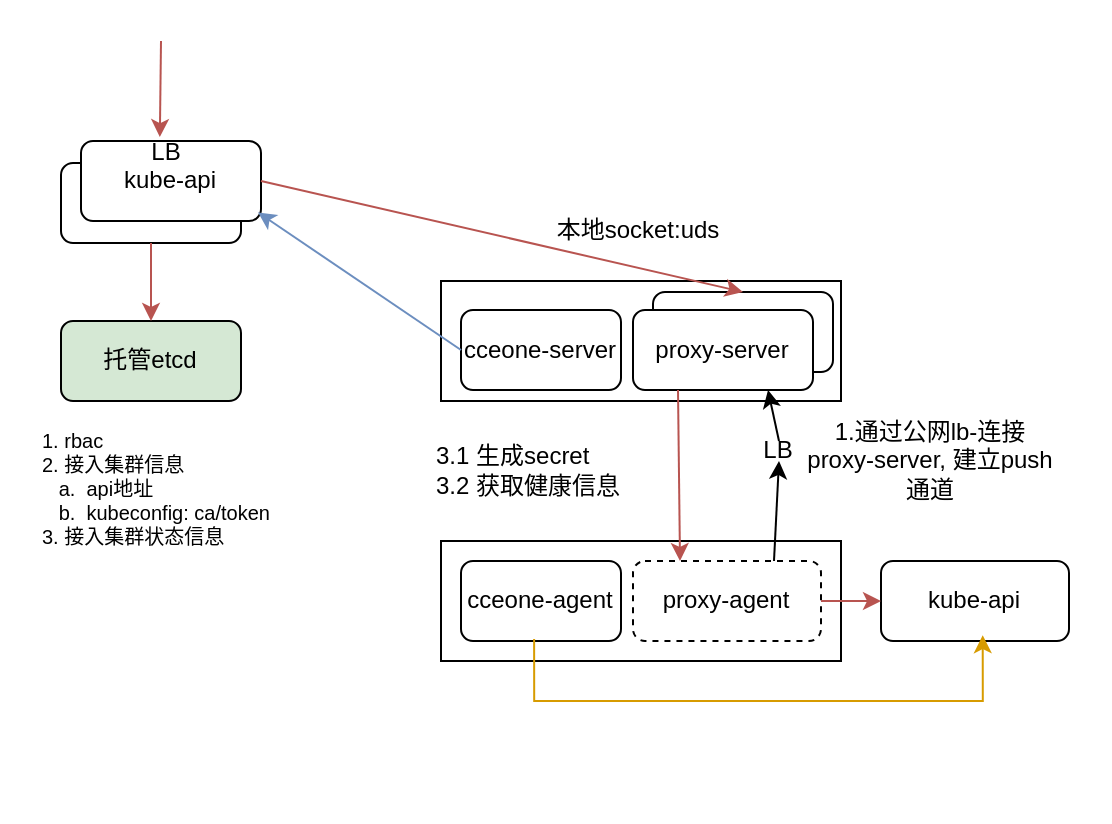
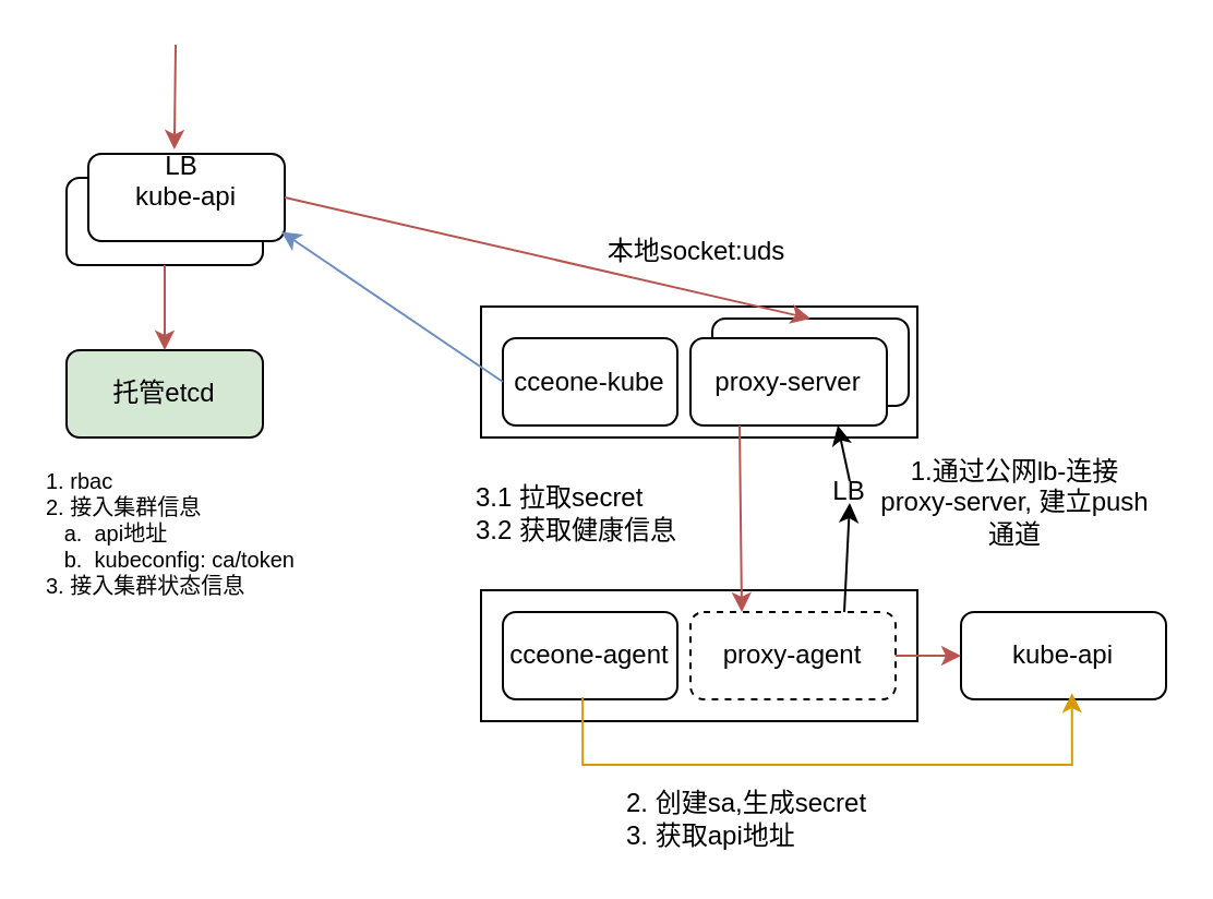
- <mxCell id="22" value="cceone-server" style="rounded=1;whiteSpace=wrap;html=1;" vertex="1" parent="1"><mxGeometry x="230" y="154.5" width="80" height="40" as="geometry" /></mxCell>
+ <mxCell id="22" value="cceone-kube" style="rounded=1;whiteSpace=wrap;html=1;" vertex="1" parent="1"><mxGeometry x="230" y="154.5" width="80" height="40" as="geometry" /></mxCell>
- <mxCell id="27" value="3.1 生成secret&lt;div&gt;3.2&amp;nbsp;获取健康信息&lt;/div&gt;" style="text;html=1;align=left;verticalAlign=middle;whiteSpace=wrap;rounded=0;" vertex="1" parent="1"><mxGeometry x="216" y="220" width="100" height="30" as="geometry" /></mxCell>
+ <mxCell id="27" value="3.1 拉取secret&lt;div&gt;3.2&amp;nbsp;获取健康信息&lt;/div&gt;" style="text;html=1;align=left;verticalAlign=middle;whiteSpace=wrap;rounded=0;" vertex="1" parent="1"><mxGeometry x="216" y="220" width="100" height="30" as="geometry" /></mxCell>
+ <mxCell id="25" value="2. 创建sa,生成secret&lt;div&gt;3.&amp;nbsp;获取api地址&lt;/div&gt;" style="text;html=1;align=left;verticalAlign=middle;whiteSpace=wrap;rounded=0;" vertex="1" parent="1"><mxGeometry x="285" y="360" width="135" height="30" as="geometry" /></mxCell>
